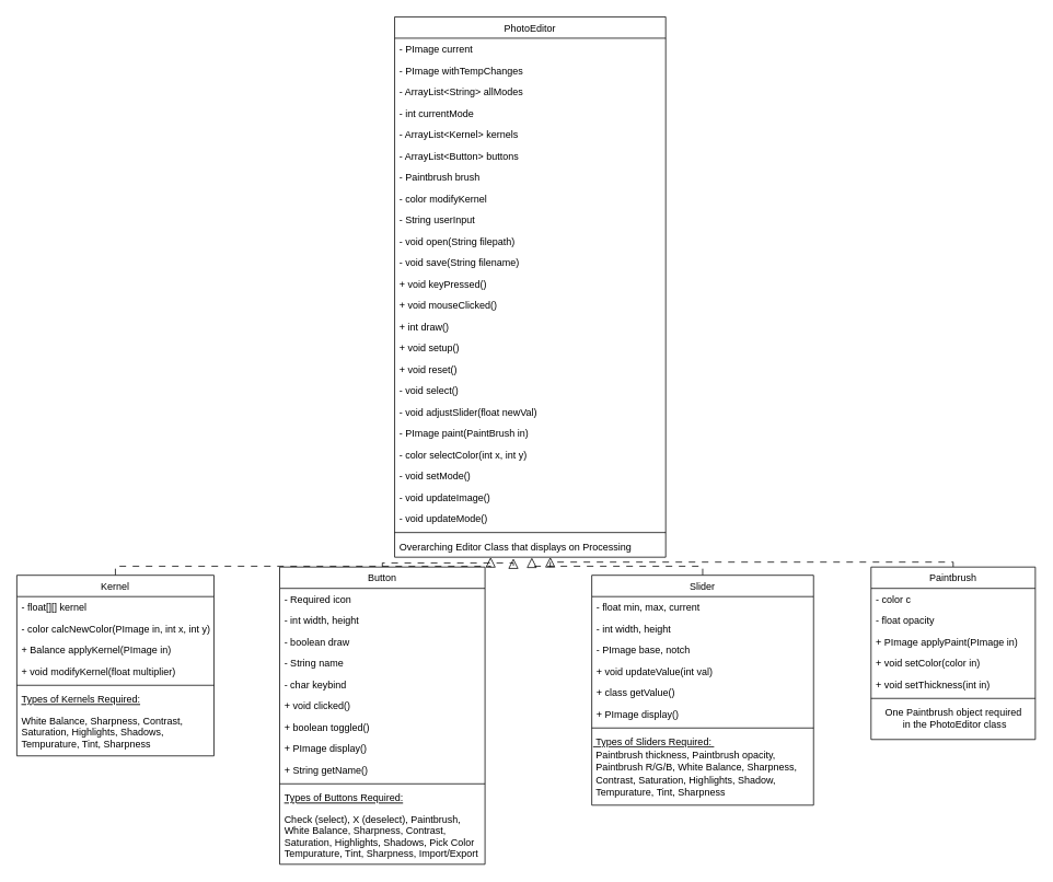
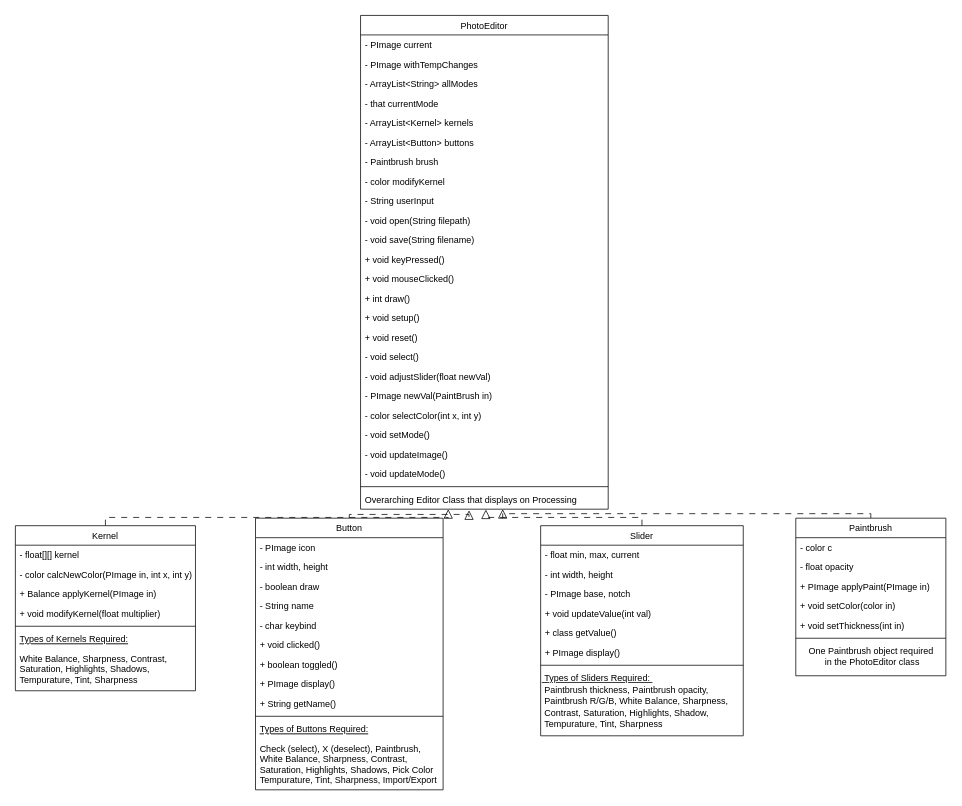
- <mxCell id="6" value="- int currentMode&#10;" style="text;align=left;verticalAlign=top;spacingLeft=4;spacingRight=4;overflow=hidden;rotatable=0;points=[[0,0.5],[1,0.5]];portConstraint=eastwest;labelBackgroundColor=none;" parent="2" vertex="1"><mxGeometry y="104" width="330" height="26" as="geometry" /></mxCell>
+ <mxCell id="6" value="- that currentMode&#10;" style="text;align=left;verticalAlign=top;spacingLeft=4;spacingRight=4;overflow=hidden;rotatable=0;points=[[0,0.5],[1,0.5]];portConstraint=eastwest;labelBackgroundColor=none;" parent="2" vertex="1"><mxGeometry y="104" width="330" height="26" as="geometry" /></mxCell>
- <mxCell id="21" value="- PImage paint(PaintBrush in)" style="text;align=left;verticalAlign=top;spacingLeft=4;spacingRight=4;overflow=hidden;rotatable=0;points=[[0,0.5],[1,0.5]];portConstraint=eastwest;rounded=0;shadow=0;html=0;labelBackgroundColor=none;" parent="2" vertex="1"><mxGeometry y="494" width="330" height="26" as="geometry" /></mxCell>
+ <mxCell id="21" value="- PImage newVal(PaintBrush in)" style="text;align=left;verticalAlign=top;spacingLeft=4;spacingRight=4;overflow=hidden;rotatable=0;points=[[0,0.5],[1,0.5]];portConstraint=eastwest;rounded=0;shadow=0;html=0;labelBackgroundColor=none;" parent="2" vertex="1"><mxGeometry y="494" width="330" height="26" as="geometry" /></mxCell>
- <mxCell id="48" value="- Required icon" style="text;align=left;verticalAlign=top;spacingLeft=4;spacingRight=4;overflow=hidden;rotatable=0;points=[[0,0.5],[1,0.5]];portConstraint=eastwest;labelBackgroundColor=none;" parent="47" vertex="1"><mxGeometry y="26" width="250" height="26" as="geometry" /></mxCell>
+ <mxCell id="48" value="- PImage icon" style="text;align=left;verticalAlign=top;spacingLeft=4;spacingRight=4;overflow=hidden;rotatable=0;points=[[0,0.5],[1,0.5]];portConstraint=eastwest;labelBackgroundColor=none;" parent="47" vertex="1"><mxGeometry y="26" width="250" height="26" as="geometry" /></mxCell>
